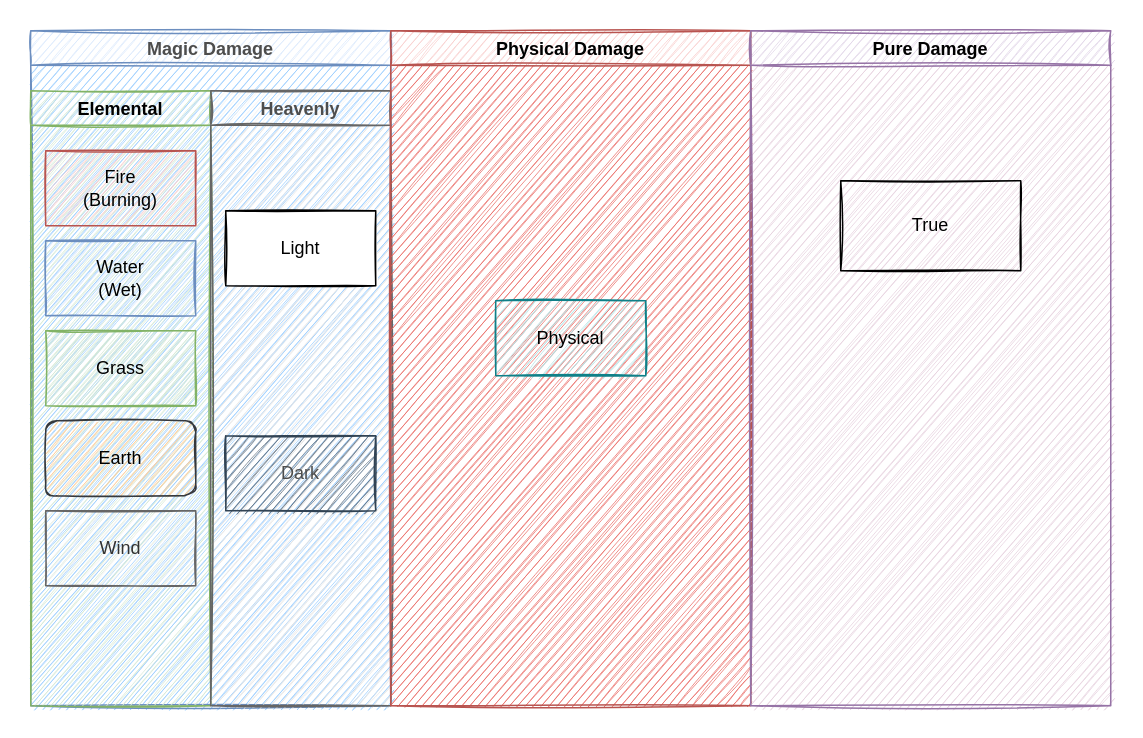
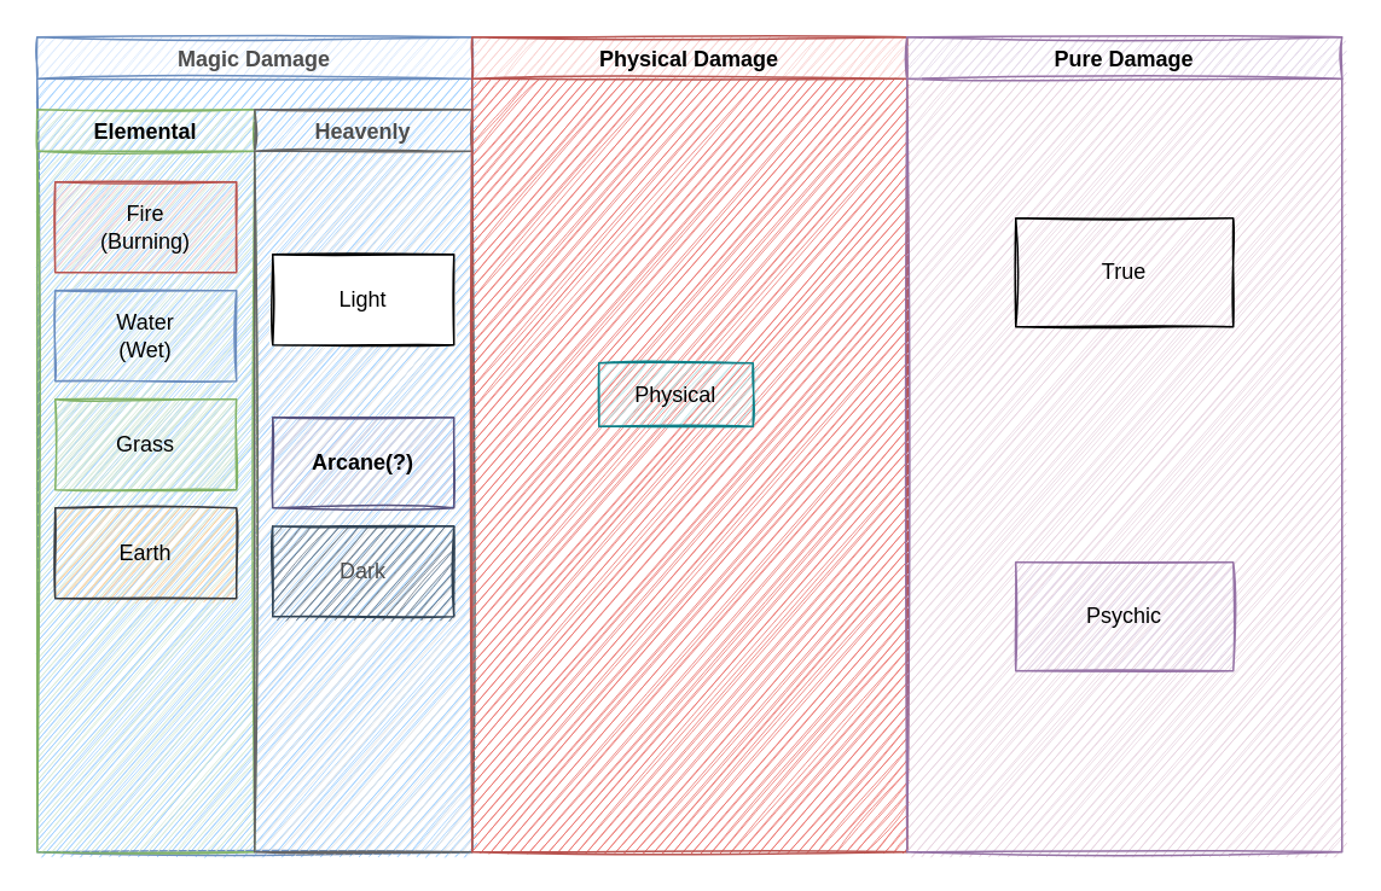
- <mxCell id="14" value="Physical" style="rounded=0;whiteSpace=wrap;html=1;glass=0;sketch=1;fillColor=#b0e3e6;strokeColor=#0e8088;" vertex="1" parent="13"><mxGeometry x="70" y="180" width="100" height="50" as="geometry" /></mxCell>
+ <mxCell id="14" value="Physical" style="rounded=0;whiteSpace=wrap;html=1;glass=0;sketch=1;fillColor=#b0e3e6;strokeColor=#0e8088;" vertex="1" parent="13"><mxGeometry x="70" y="180" width="85" height="35" as="geometry" /></mxCell>
+ <mxCell id="12" value="&lt;b&gt;Arcane(?)&lt;/b&gt;" style="rounded=0;whiteSpace=wrap;html=1;glass=0;sketch=1;fillColor=#d0cee2;strokeColor=#56517e;labelBackgroundColor=none;labelBorderColor=none;" vertex="1" parent="9"><mxGeometry x="10" y="170" width="100" height="50" as="geometry" /></mxCell>
- <mxCell id="7" value="Earth" style="whiteSpace=wrap;html=1;glass=0;sketch=1;fillColor=#ffcc99;strokeColor=#36393d;rounded=1;" vertex="1" parent="3"><mxGeometry x="10" y="220" width="100" height="50" as="geometry" /></mxCell>
+ <mxCell id="7" value="Earth" style="rounded=0;whiteSpace=wrap;html=1;glass=0;sketch=1;fillColor=#ffcc99;strokeColor=#36393d;" vertex="1" parent="3"><mxGeometry x="10" y="220" width="100" height="50" as="geometry" /></mxCell>
+ <mxCell id="17" value="Psychic" style="rounded=0;whiteSpace=wrap;html=1;glass=0;sketch=1;fillColor=#e1d5e7;strokeColor=#9673a6;" vertex="1" parent="15"><mxGeometry x="60" y="290" width="120" height="60" as="geometry" /></mxCell>
- <mxCell id="8" value="Wind" style="rounded=0;whiteSpace=wrap;html=1;glass=0;sketch=1;fillColor=#f5f5f5;strokeColor=#666666;fontColor=#333333;" vertex="1" parent="3"><mxGeometry x="10" y="280" width="100" height="50" as="geometry" /></mxCell>
